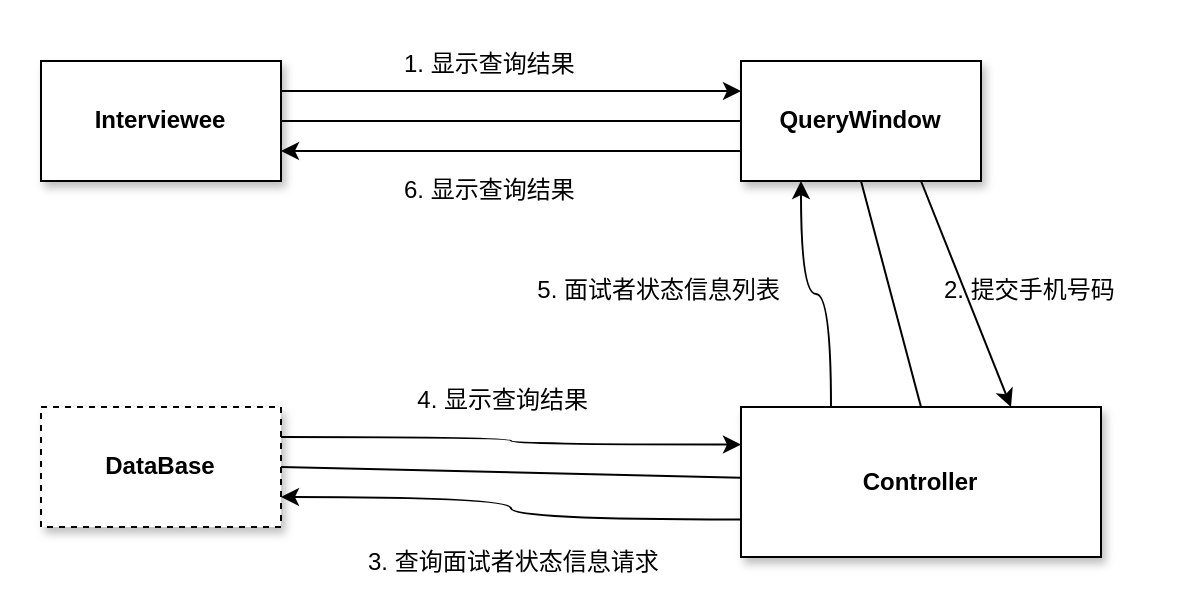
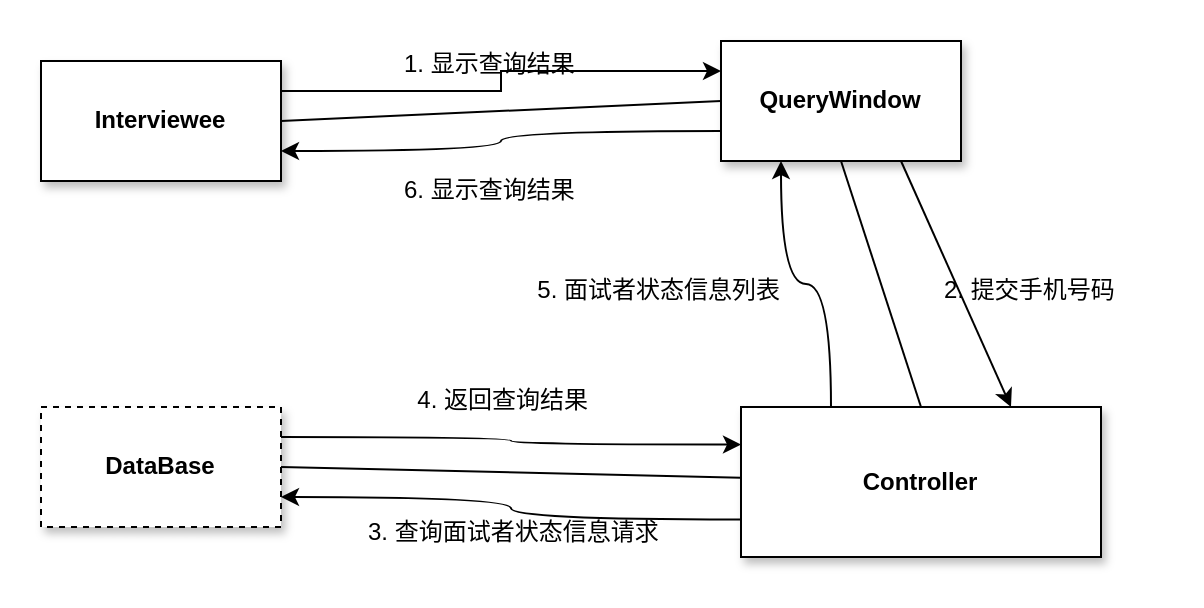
- <mxCell id="5" value="&lt;b&gt;QueryWindow&lt;/b&gt;" style="rounded=0;whiteSpace=wrap;html=1;shadow=1;" vertex="1" parent="1"><mxGeometry x="370" y="30" width="120" height="60" as="geometry" /></mxCell>
+ <mxCell id="5" value="&lt;b&gt;QueryWindow&lt;/b&gt;" style="rounded=0;whiteSpace=wrap;html=1;shadow=1;" vertex="1" parent="1"><mxGeometry x="360" y="20" width="120" height="60" as="geometry" /></mxCell>
- <mxCell id="18" value="&lt;div&gt;&amp;nbsp; 4. 显示查询结果&lt;/div&gt;" style="text;html=1;strokeColor=none;fillColor=none;align=left;verticalAlign=middle;whiteSpace=wrap;rounded=0;" vertex="1" parent="1"><mxGeometry x="200" y="190" width="110" height="19" as="geometry" /></mxCell>
+ <mxCell id="18" value="&lt;div&gt;&amp;nbsp; 4. 返回查询结果&lt;/div&gt;" style="text;html=1;strokeColor=none;fillColor=none;align=left;verticalAlign=middle;whiteSpace=wrap;rounded=0;" vertex="1" parent="1"><mxGeometry x="200" y="190" width="110" height="19" as="geometry" /></mxCell>
- <mxCell id="17" value="3. 查询面试者状态信息请求" style="text;html=1;strokeColor=none;fillColor=none;align=left;verticalAlign=middle;whiteSpace=wrap;rounded=0;" vertex="1" parent="1"><mxGeometry x="182" y="265" width="160" height="32" as="geometry" /></mxCell>
+ <mxCell id="17" value="3. 查询面试者状态信息请求" style="text;html=1;strokeColor=none;fillColor=none;align=left;verticalAlign=middle;whiteSpace=wrap;rounded=0;" vertex="1" parent="1"><mxGeometry x="182" y="250" width="160" height="32" as="geometry" /></mxCell>
